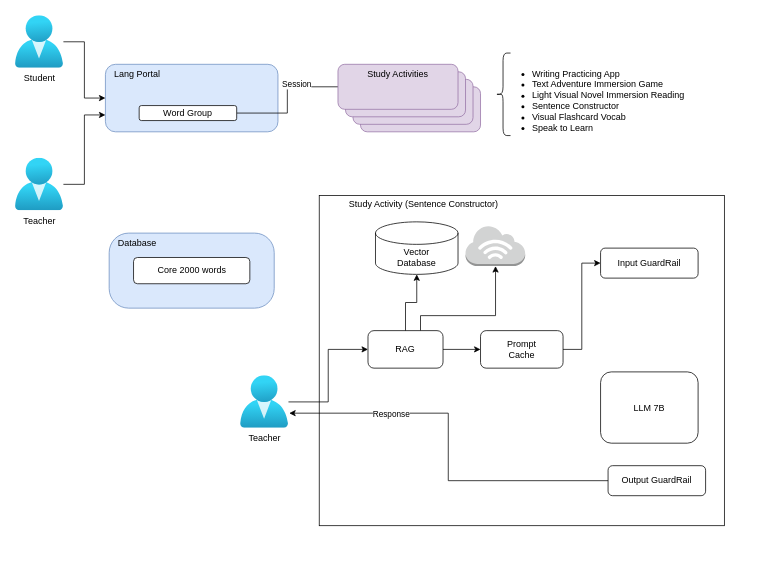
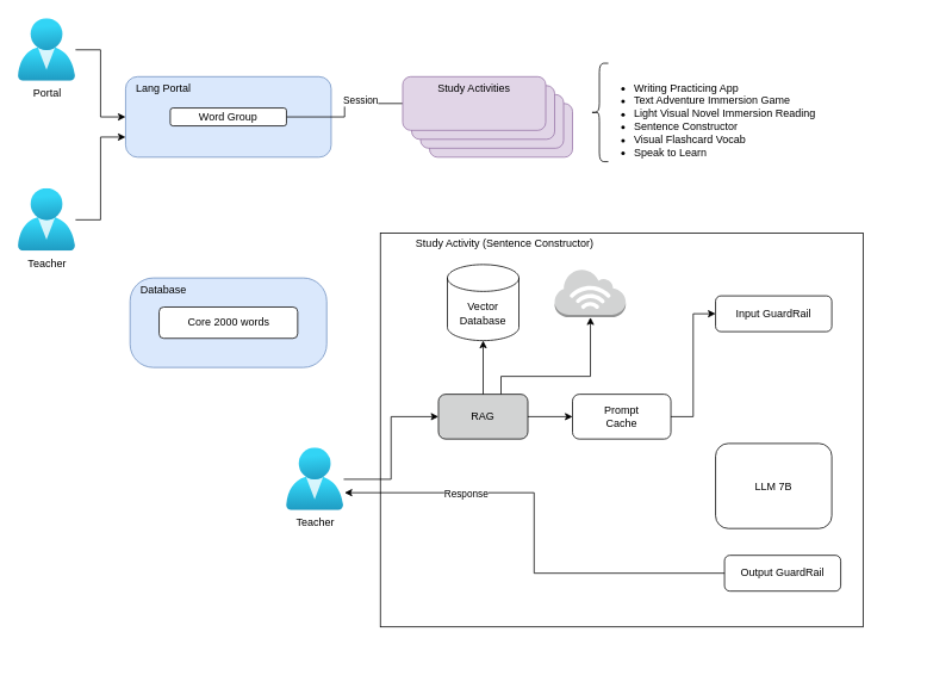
- <mxCell id="3" value="Student" style="image;aspect=fixed;html=1;points=[];align=center;fontSize=12;image=img/lib/azure2/identity/Users.svg;" vertex="1" parent="1"><mxGeometry x="20" y="20" width="64" height="70" as="geometry" /></mxCell>
+ <mxCell id="3" value="Portal" style="image;aspect=fixed;html=1;points=[];align=center;fontSize=12;image=img/lib/azure2/identity/Users.svg;" vertex="1" parent="1"><mxGeometry x="20" y="20" width="64" height="70" as="geometry" /></mxCell>
- <mxCell id="9" value="Word Group" style="rounded=1;whiteSpace=wrap;html=1;" vertex="1" parent="1"><mxGeometry x="185" y="140" width="130" height="20" as="geometry" /></mxCell>
+ <mxCell id="9" value="Word Group" style="rounded=1;whiteSpace=wrap;html=1;" vertex="1" parent="1"><mxGeometry x="190" y="120" width="130" height="20" as="geometry" /></mxCell>
- <mxCell id="20" value="Vector&lt;div&gt;Database&lt;/div&gt;" style="shape=cylinder3;whiteSpace=wrap;html=1;boundedLbl=1;backgroundOutline=1;size=15;" vertex="1" parent="12"><mxGeometry x="50" y="225" width="110" height="70" as="geometry" /></mxCell>
+ <mxCell id="20" value="Vector&lt;div&gt;Database&lt;/div&gt;" style="shape=cylinder3;whiteSpace=wrap;html=1;boundedLbl=1;backgroundOutline=1;size=15;" vertex="1" parent="12"><mxGeometry x="50" y="225" width="80" height="85" as="geometry" /></mxCell>
- <mxCell id="23" value="RAG" style="rounded=1;whiteSpace=wrap;html=1;perimeterSpacing=0;arcSize=16;" vertex="1" parent="12"><mxGeometry x="40" y="370" width="100" height="50" as="geometry" /></mxCell>
+ <mxCell id="23" value="RAG" style="rounded=1;whiteSpace=wrap;html=1;perimeterSpacing=0;arcSize=16;fillColor=#d2d3d3;" vertex="1" parent="12"><mxGeometry x="40" y="370" width="100" height="50" as="geometry" /></mxCell>
